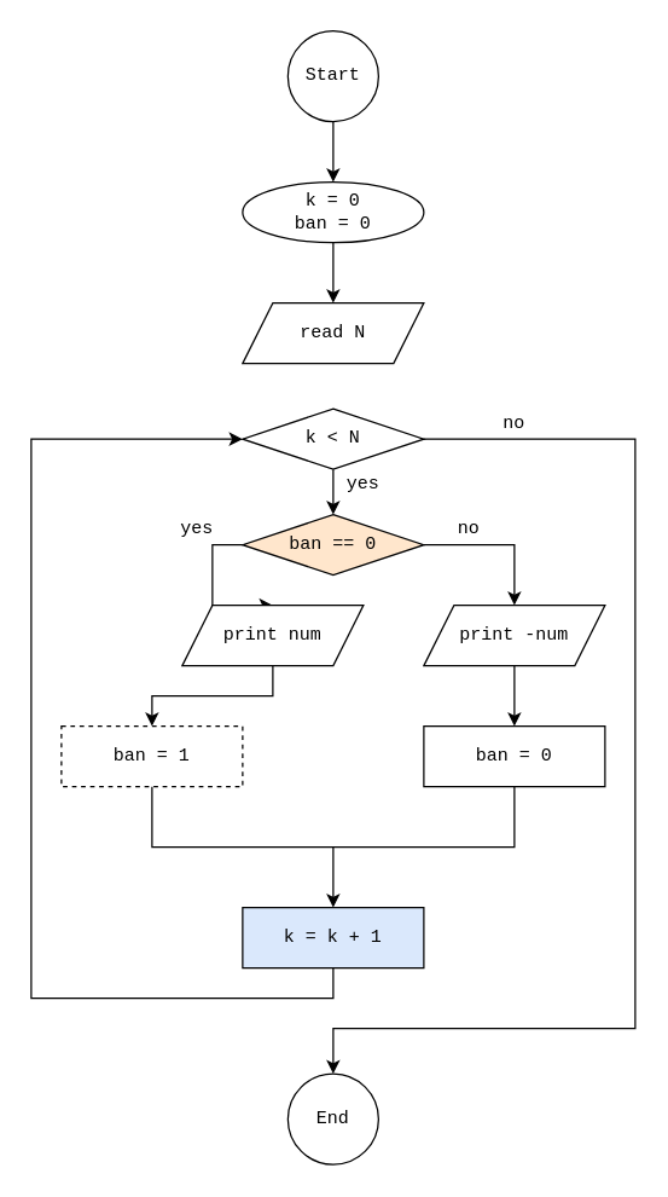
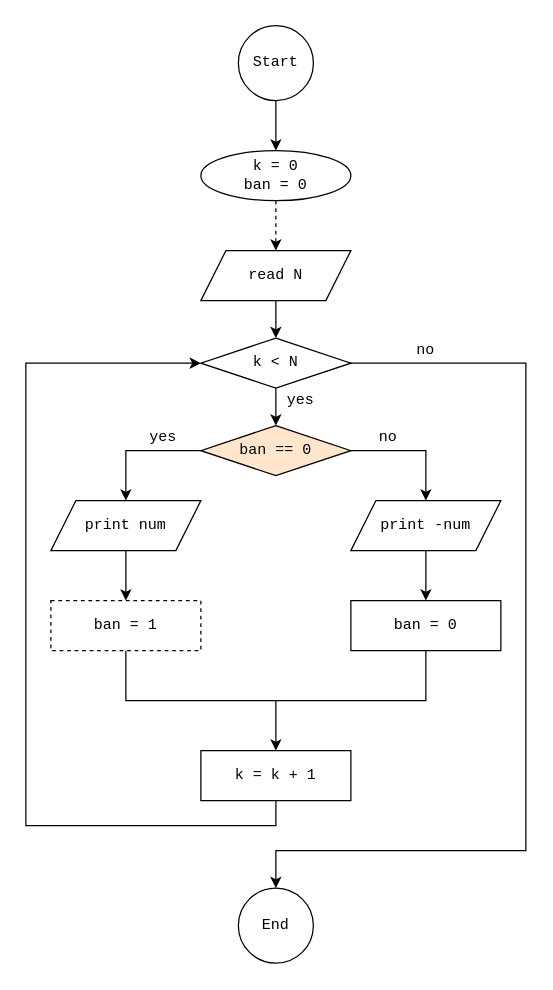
- <mxCell id="10" style="edgeStyle=orthogonalEdgeStyle;rounded=0;orthogonalLoop=1;jettySize=auto;html=1;exitX=0.5;exitY=1;exitDx=0;exitDy=0;entryX=0.5;entryY=0;entryDx=0;entryDy=0;endArrow=classic;endFill=1;" edge="1" parent="1" source="11" target="5"><mxGeometry relative="1" as="geometry" /></mxCell>
+ <mxCell id="10" style="edgeStyle=orthogonalEdgeStyle;rounded=0;orthogonalLoop=1;jettySize=auto;html=1;exitX=0.5;exitY=1;exitDx=0;exitDy=0;entryX=0.5;entryY=0;entryDx=0;entryDy=0;endArrow=classic;endFill=1;dashed=1;" edge="1" parent="1" source="11" target="5"><mxGeometry relative="1" as="geometry" /></mxCell>
+ <mxCell id="4" style="edgeStyle=orthogonalEdgeStyle;rounded=0;orthogonalLoop=1;jettySize=auto;html=1;exitX=0.5;exitY=1;exitDx=0;exitDy=0;entryX=0.5;entryY=0;entryDx=0;entryDy=0;endArrow=classic;endFill=1;" edge="1" parent="1" source="5" target="8"><mxGeometry relative="1" as="geometry"><mxPoint x="220" y="280" as="targetPoint" /></mxGeometry></mxCell>
- <mxCell id="19" value="print num" style="shape=parallelogram;perimeter=parallelogramPerimeter;whiteSpace=wrap;html=1;fixedSize=1;fontFamily=Courier New;" vertex="1" parent="1"><mxGeometry x="120" y="400" width="120" height="40" as="geometry" /></mxCell>
+ <mxCell id="19" value="print num" style="shape=parallelogram;perimeter=parallelogramPerimeter;whiteSpace=wrap;html=1;fixedSize=1;fontFamily=Courier New;" vertex="1" parent="1"><mxGeometry x="40" y="400" width="120" height="40" as="geometry" /></mxCell>
- <mxCell id="14" value="k = k + 1" style="rounded=0;whiteSpace=wrap;html=1;fontFamily=Courier New;fillColor=#dae8fc;" vertex="1" parent="1"><mxGeometry x="160" y="600" width="120" height="40" as="geometry" /></mxCell>
+ <mxCell id="14" value="k = k + 1" style="rounded=0;whiteSpace=wrap;html=1;fontFamily=Courier New;" vertex="1" parent="1"><mxGeometry x="160" y="600" width="120" height="40" as="geometry" /></mxCell>
